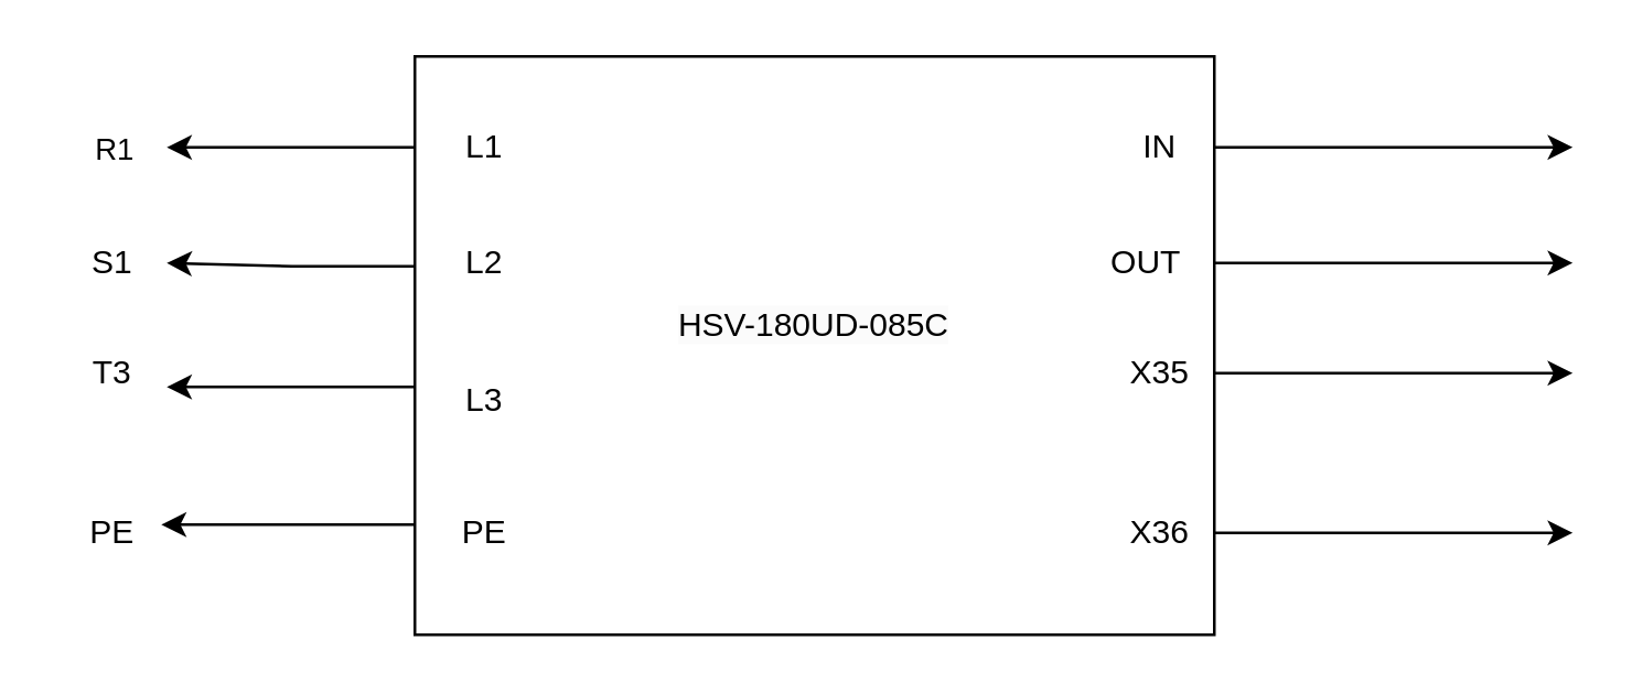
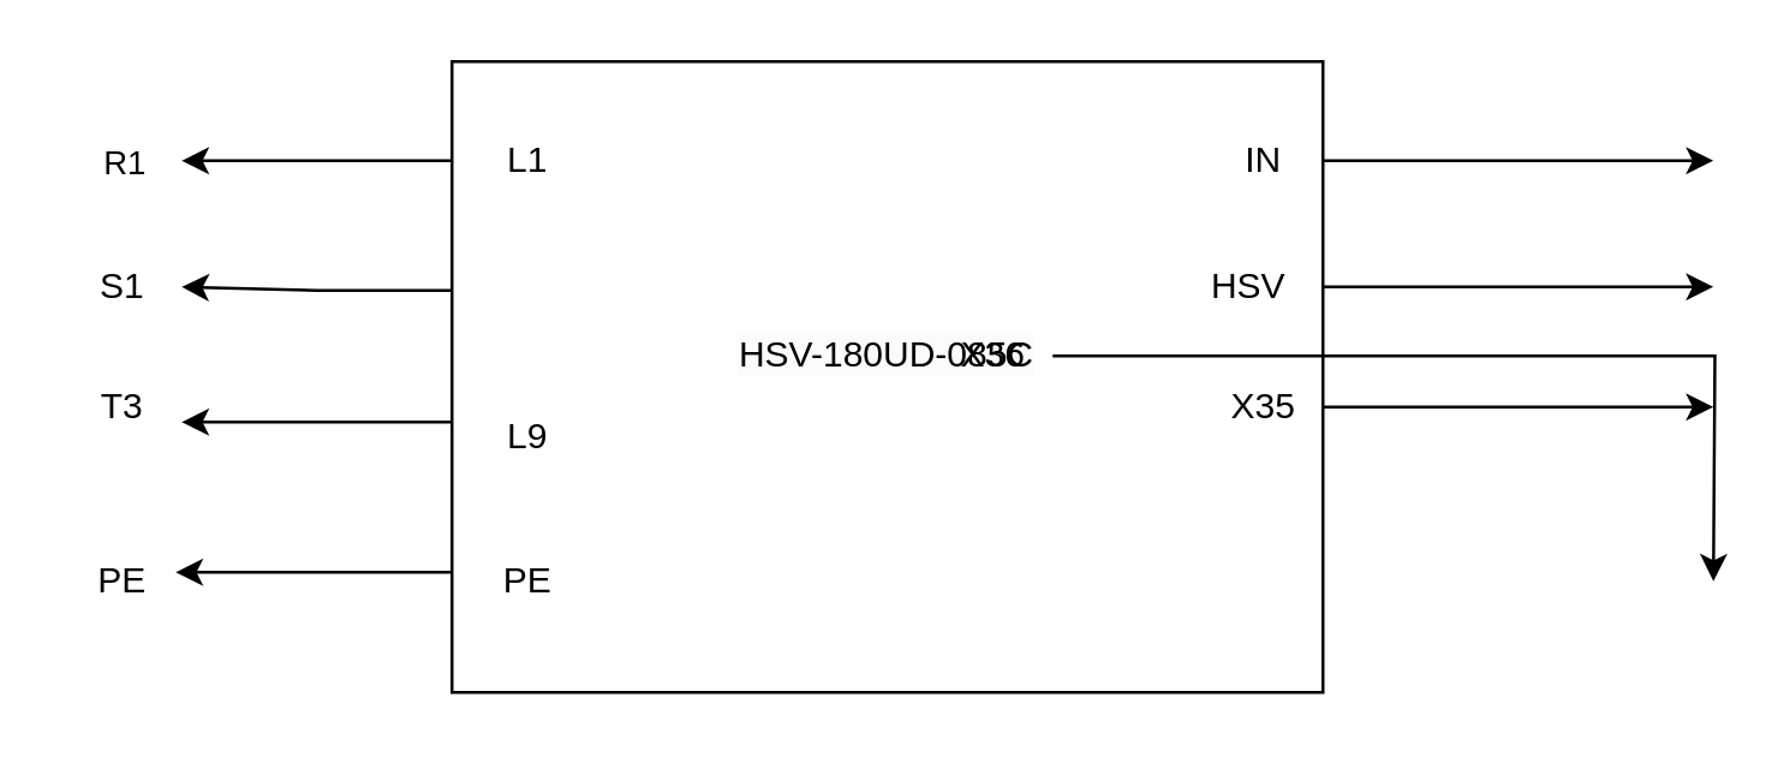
- <mxCell id="7" value="L2" style="text;html=1;align=center;verticalAlign=middle;resizable=0;points=[];autosize=1;strokeColor=none;fillColor=none;" vertex="1" parent="1"><mxGeometry x="155" y="80" width="40" height="30" as="geometry" /></mxCell>
- <mxCell id="18" value="OUT" style="text;html=1;align=center;verticalAlign=middle;resizable=0;points=[];autosize=1;strokeColor=none;fillColor=none;" vertex="1" parent="1"><mxGeometry x="390" y="80" width="50" height="30" as="geometry" /></mxCell>
+ <mxCell id="18" value="HSV" style="text;html=1;align=center;verticalAlign=middle;resizable=0;points=[];autosize=1;strokeColor=none;fillColor=none;" vertex="1" parent="1"><mxGeometry x="390" y="80" width="50" height="30" as="geometry" /></mxCell>
- <mxCell id="10" value="L3" style="text;html=1;align=center;verticalAlign=middle;resizable=0;points=[];autosize=1;strokeColor=none;fillColor=none;" vertex="1" parent="1"><mxGeometry x="155" y="130" width="40" height="30" as="geometry" /></mxCell>
+ <mxCell id="10" value="L9" style="text;html=1;align=center;verticalAlign=middle;resizable=0;points=[];autosize=1;strokeColor=none;fillColor=none;" vertex="1" parent="1"><mxGeometry x="155" y="130" width="40" height="30" as="geometry" /></mxCell>
- <mxCell id="22" value="X36" style="text;html=1;align=center;verticalAlign=middle;resizable=0;points=[];autosize=1;strokeColor=none;fillColor=none;" vertex="1" parent="1"><mxGeometry x="400" y="178" width="40" height="30" as="geometry" /></mxCell>
+ <mxCell id="22" value="X36" style="text;html=1;align=center;verticalAlign=middle;resizable=0;points=[];autosize=1;strokeColor=none;fillColor=none;" vertex="1" parent="1"><mxGeometry x="310" y="103" width="40" height="30" as="geometry" /></mxCell>
